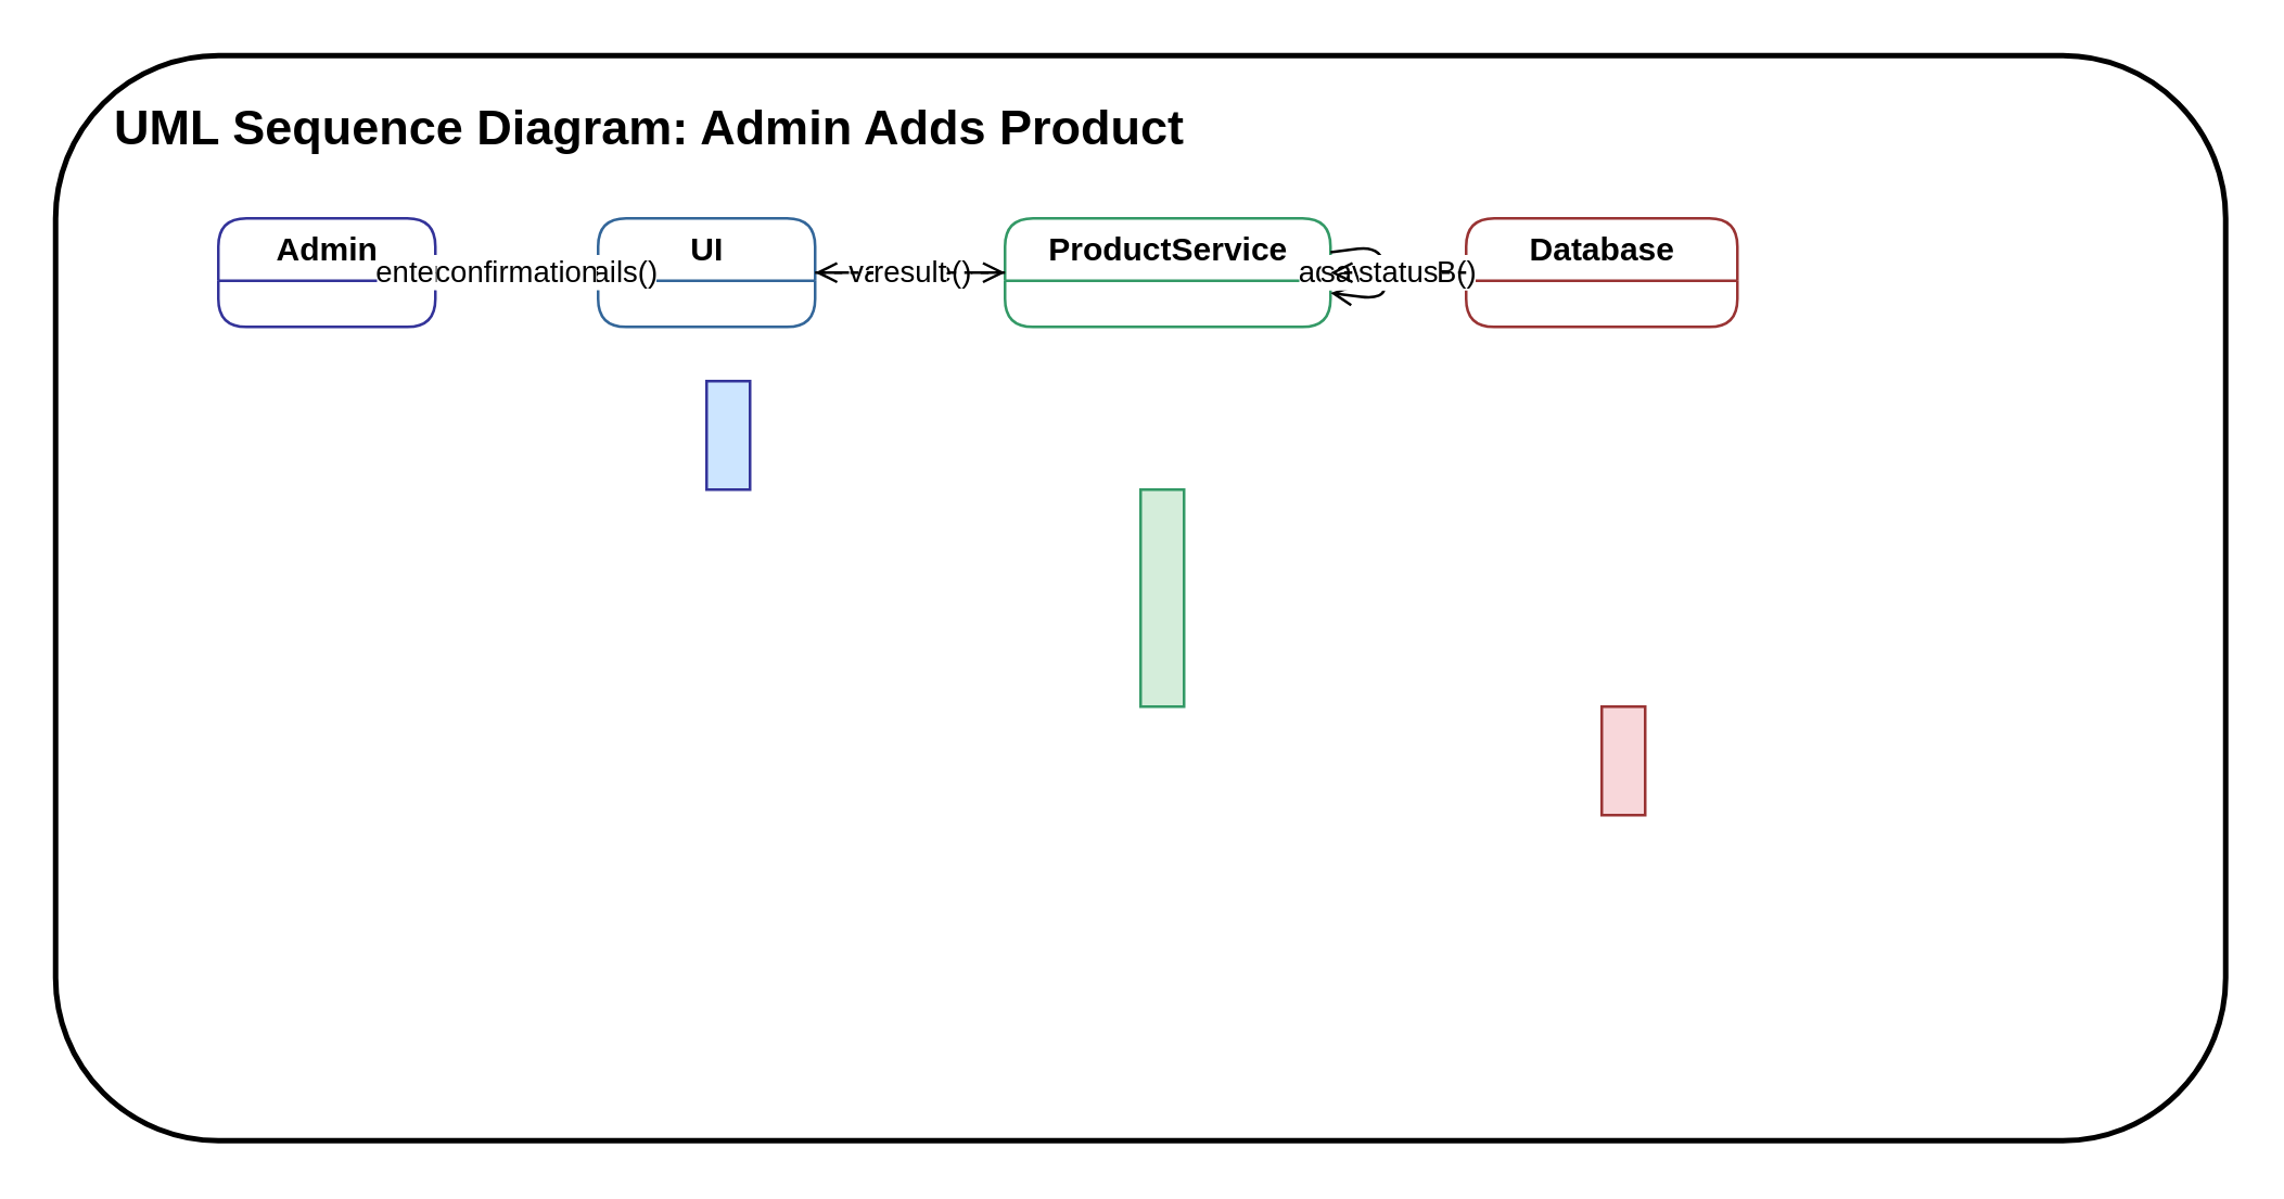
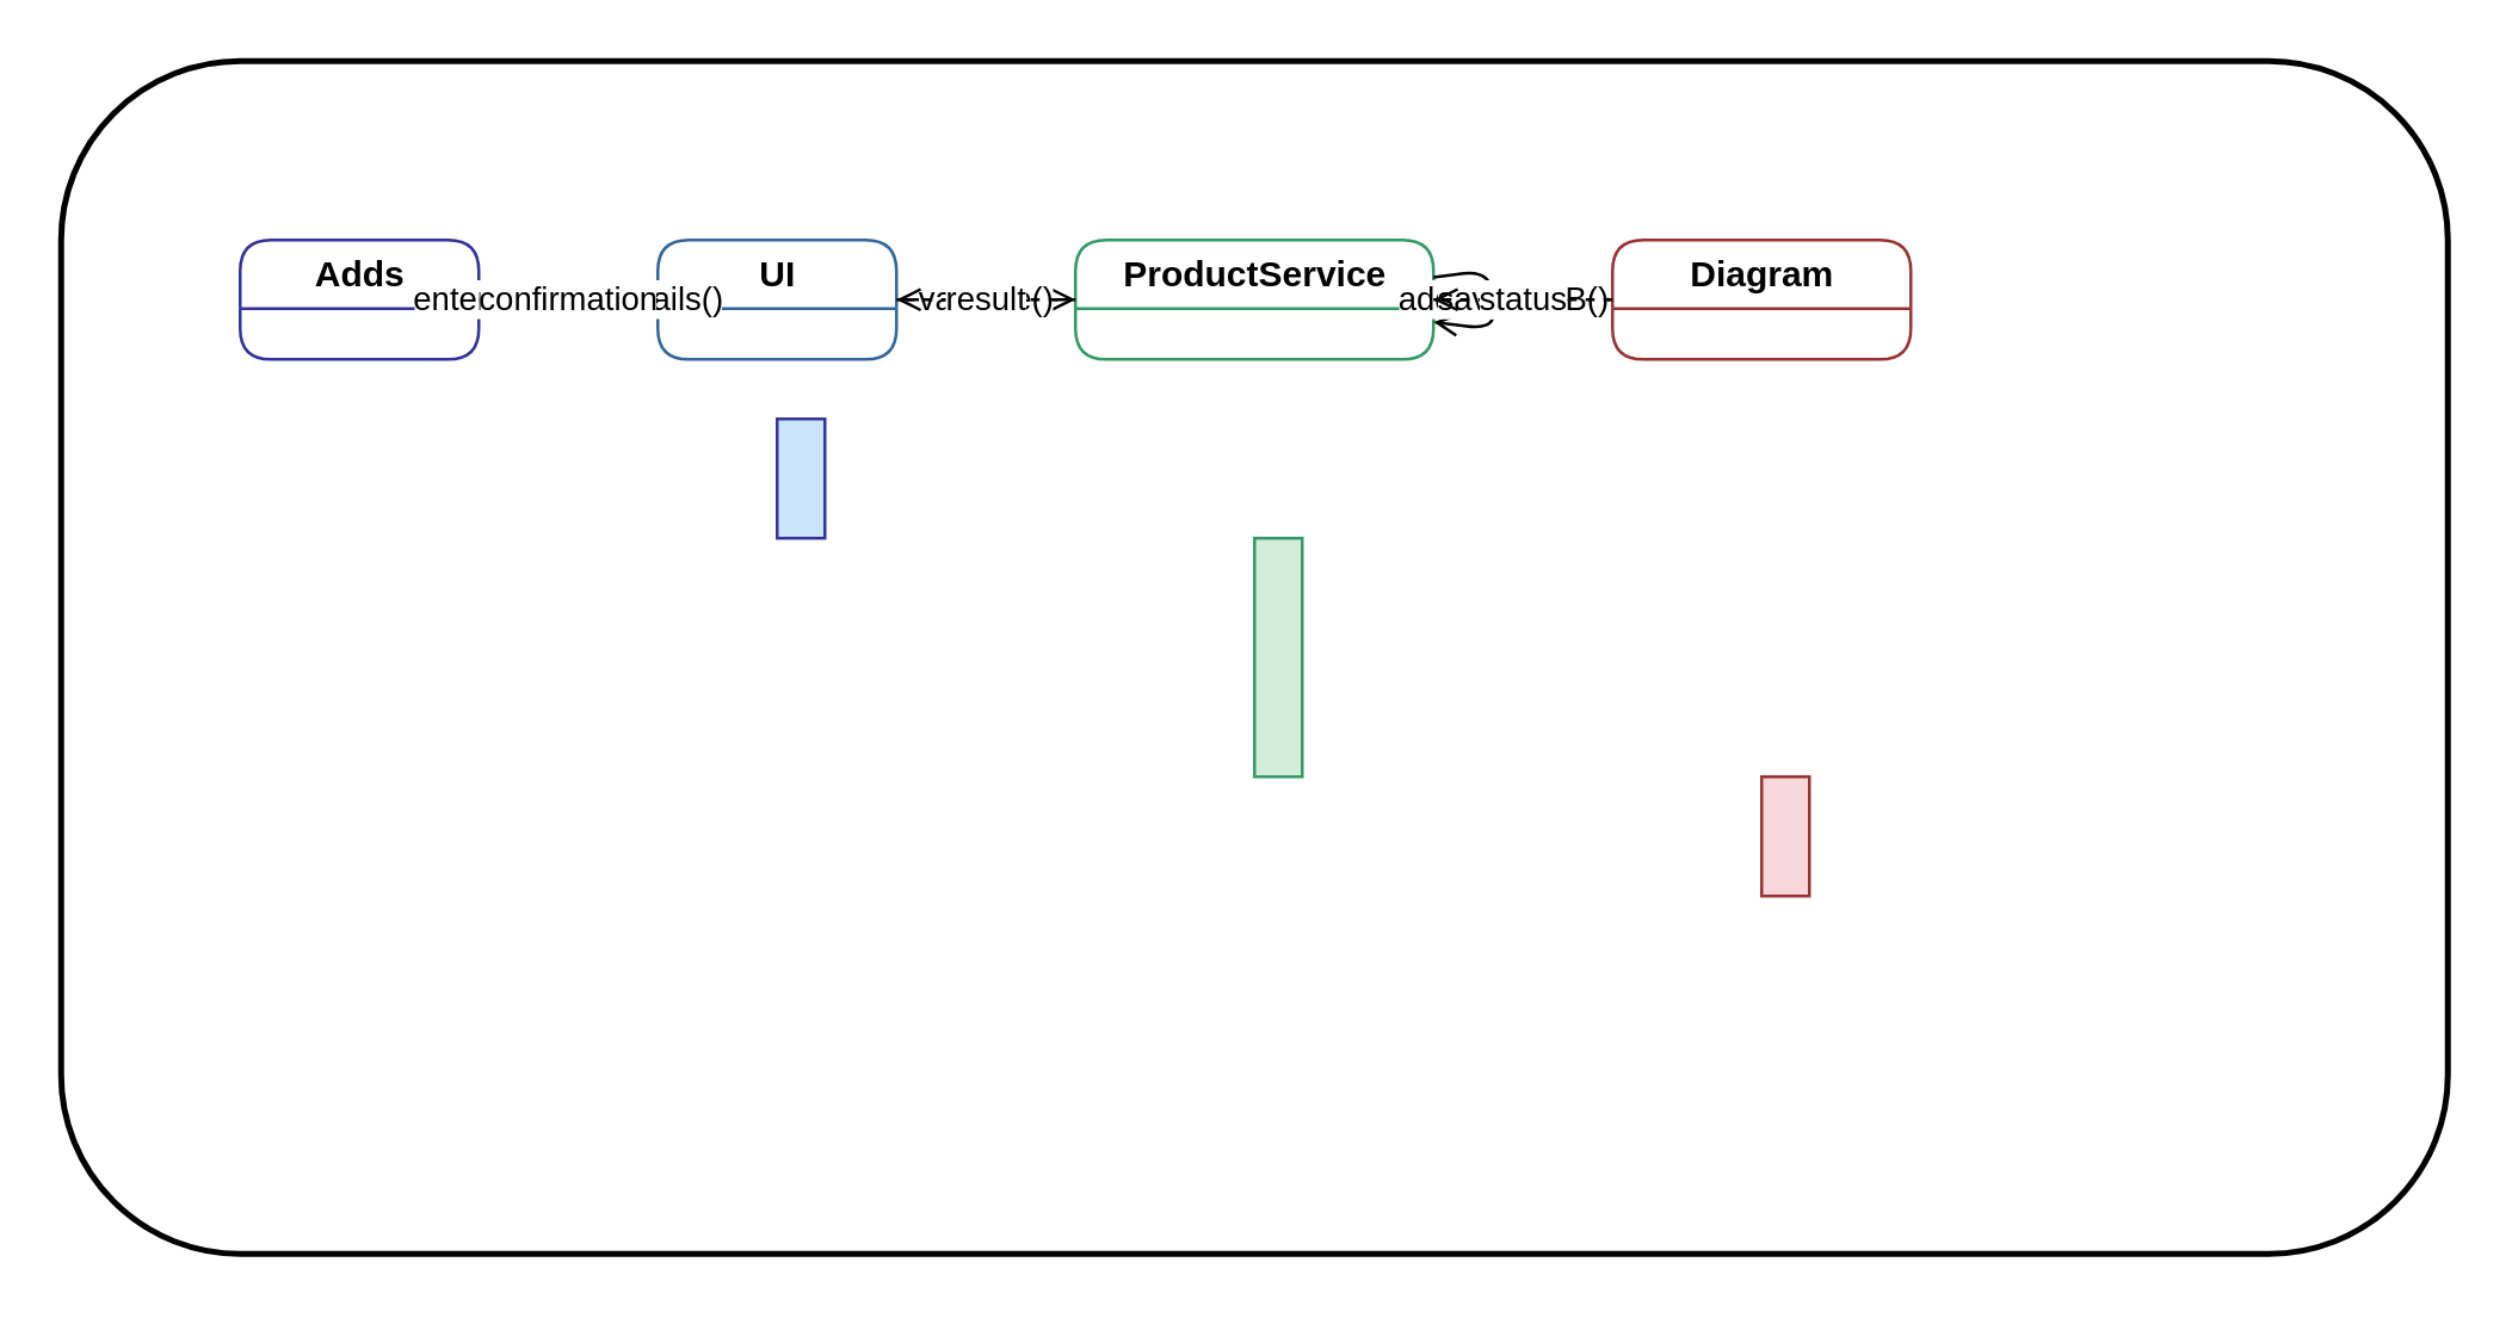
- <mxCell id="3" value="UML Sequence Diagram: Admin Adds Product" style="text;html=1;fontSize=18;fontStyle=1;strokeColor=none;fillColor=none;" vertex="1" parent="1"><mxGeometry x="40" y="30" width="400" height="30" as="geometry" /></mxCell>
- <mxCell id="4" value="Admin" style="swimlane;html=1;rounded=1;strokeColor=#333399;" vertex="1" parent="1"><mxGeometry x="80" y="80" width="80" height="40" as="geometry" /></mxCell>
+ <mxCell id="4" value="Adds" style="swimlane;html=1;rounded=1;strokeColor=#333399;" vertex="1" parent="1"><mxGeometry x="80" y="80" width="80" height="40" as="geometry" /></mxCell>
- <mxCell id="7" value="Database" style="swimlane;html=1;rounded=1;strokeColor=#993333;" vertex="1" parent="1"><mxGeometry x="540" y="80" width="100" height="40" as="geometry" /></mxCell>
+ <mxCell id="7" value="Diagram" style="swimlane;html=1;rounded=1;strokeColor=#993333;" vertex="1" parent="1"><mxGeometry x="540" y="80" width="100" height="40" as="geometry" /></mxCell>
- <mxCell id="6" value="ProductService" style="swimlane;html=1;rounded=1;strokeColor=#339966;" vertex="1" parent="1"><mxGeometry x="370" y="80" width="120" height="40" as="geometry" /></mxCell>
+ <mxCell id="6" value="ProductService" style="swimlane;html=1;rounded=1;strokeColor=#339966;" vertex="1" parent="1"><mxGeometry x="360" y="80" width="120" height="40" as="geometry" /></mxCell>
